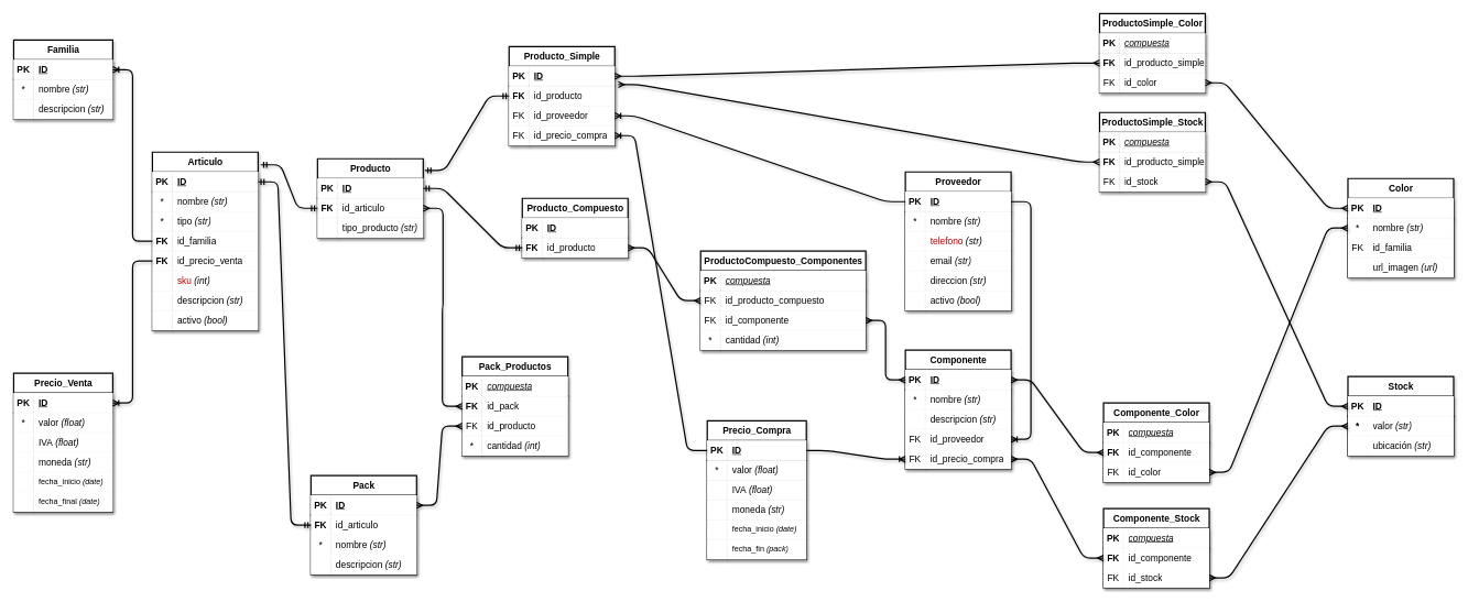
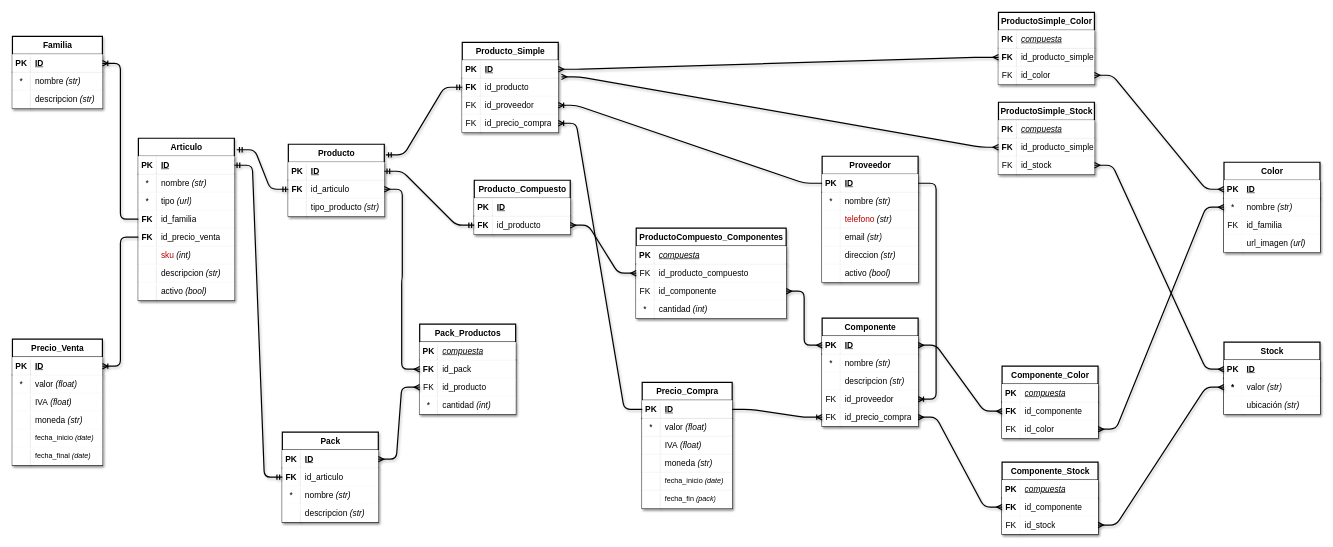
- <mxCell id="11" value="tipo&lt;i&gt;&amp;nbsp;(str)&lt;/i&gt;" style="shape=partialRectangle;connectable=0;fillColor=light-dark(#FFFFFF,#000000);top=0;left=0;bottom=0;right=0;align=left;spacingLeft=6;overflow=hidden;whiteSpace=wrap;html=1;strokeWidth=2;fontSize=14;shadow=1;" parent="9" vertex="1"><mxGeometry x="30" width="130" height="30" as="geometry"><mxRectangle width="130" height="30" as="alternateBounds" /></mxGeometry></mxCell>
+ <mxCell id="11" value="tipo&lt;i&gt;&amp;nbsp;(url)&lt;/i&gt;" style="shape=partialRectangle;connectable=0;fillColor=light-dark(#FFFFFF,#000000);top=0;left=0;bottom=0;right=0;align=left;spacingLeft=6;overflow=hidden;whiteSpace=wrap;html=1;strokeWidth=2;fontSize=14;shadow=1;" parent="9" vertex="1"><mxGeometry x="30" width="130" height="30" as="geometry"><mxRectangle width="130" height="30" as="alternateBounds" /></mxGeometry></mxCell>
